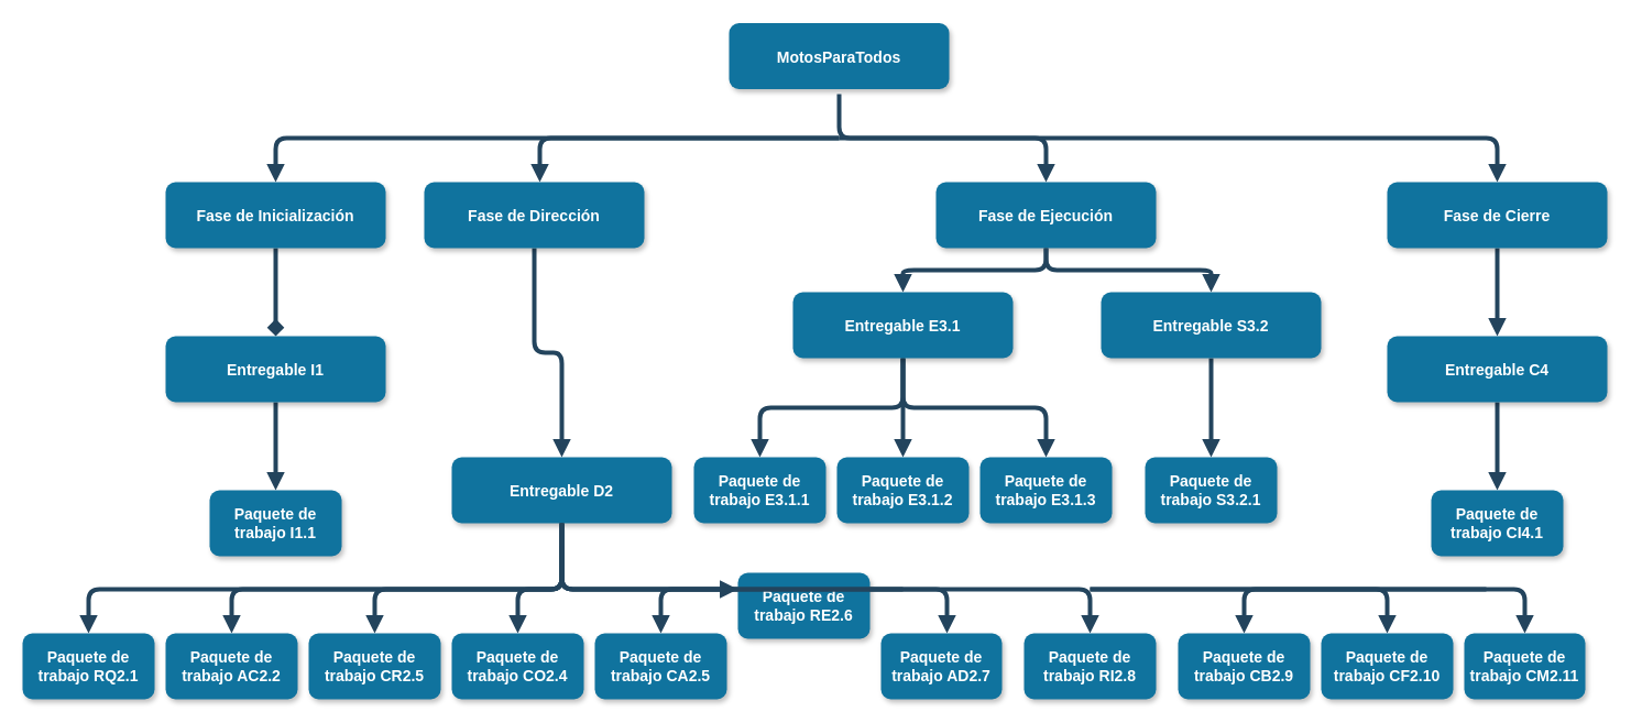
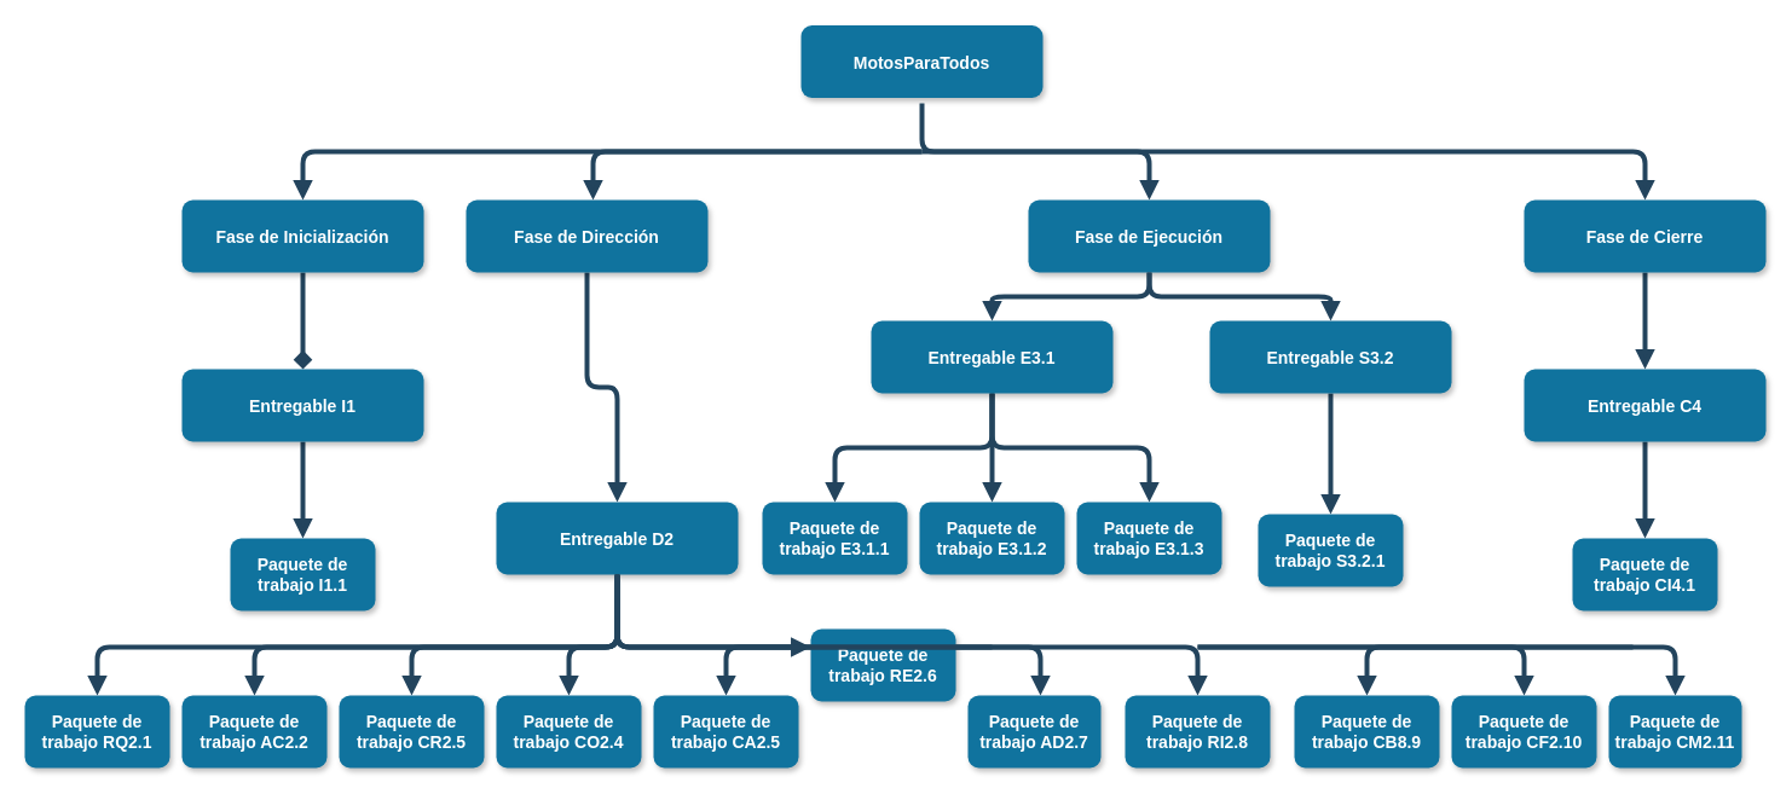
- <mxCell id="54" value="Paquete de trabajo S3.2.1" style="whiteSpace=wrap;html=1;fontSize=14;fillColor=#10739E;strokeColor=none;fontColor=#FFFFFF;rounded=1;shadow=1;gradientColor=none;fontStyle=1;" vertex="1" parent="1"><mxGeometry x="1040" y="415" width="120" height="60" as="geometry" /></mxCell>
+ <mxCell id="54" value="Paquete de trabajo S3.2.1" style="whiteSpace=wrap;html=1;fontSize=14;fillColor=#10739E;strokeColor=none;fontColor=#FFFFFF;rounded=1;shadow=1;gradientColor=none;fontStyle=1;" vertex="1" parent="1"><mxGeometry x="1040" y="425" width="120" height="60" as="geometry" /></mxCell>
- <mxCell id="37" value="Paquete de trabajo CB2.9" style="whiteSpace=wrap;html=1;fontSize=14;fillColor=#10739E;strokeColor=none;fontColor=#FFFFFF;rounded=1;shadow=1;gradientColor=none;fontStyle=1;" parent="1" vertex="1"><mxGeometry x="1070" y="575" width="120" height="60" as="geometry" /></mxCell>
+ <mxCell id="37" value="Paquete de trabajo CB8.9" style="whiteSpace=wrap;html=1;fontSize=14;fillColor=#10739E;strokeColor=none;fontColor=#FFFFFF;rounded=1;shadow=1;gradientColor=none;fontStyle=1;" parent="1" vertex="1"><mxGeometry x="1070" y="575" width="120" height="60" as="geometry" /></mxCell>
